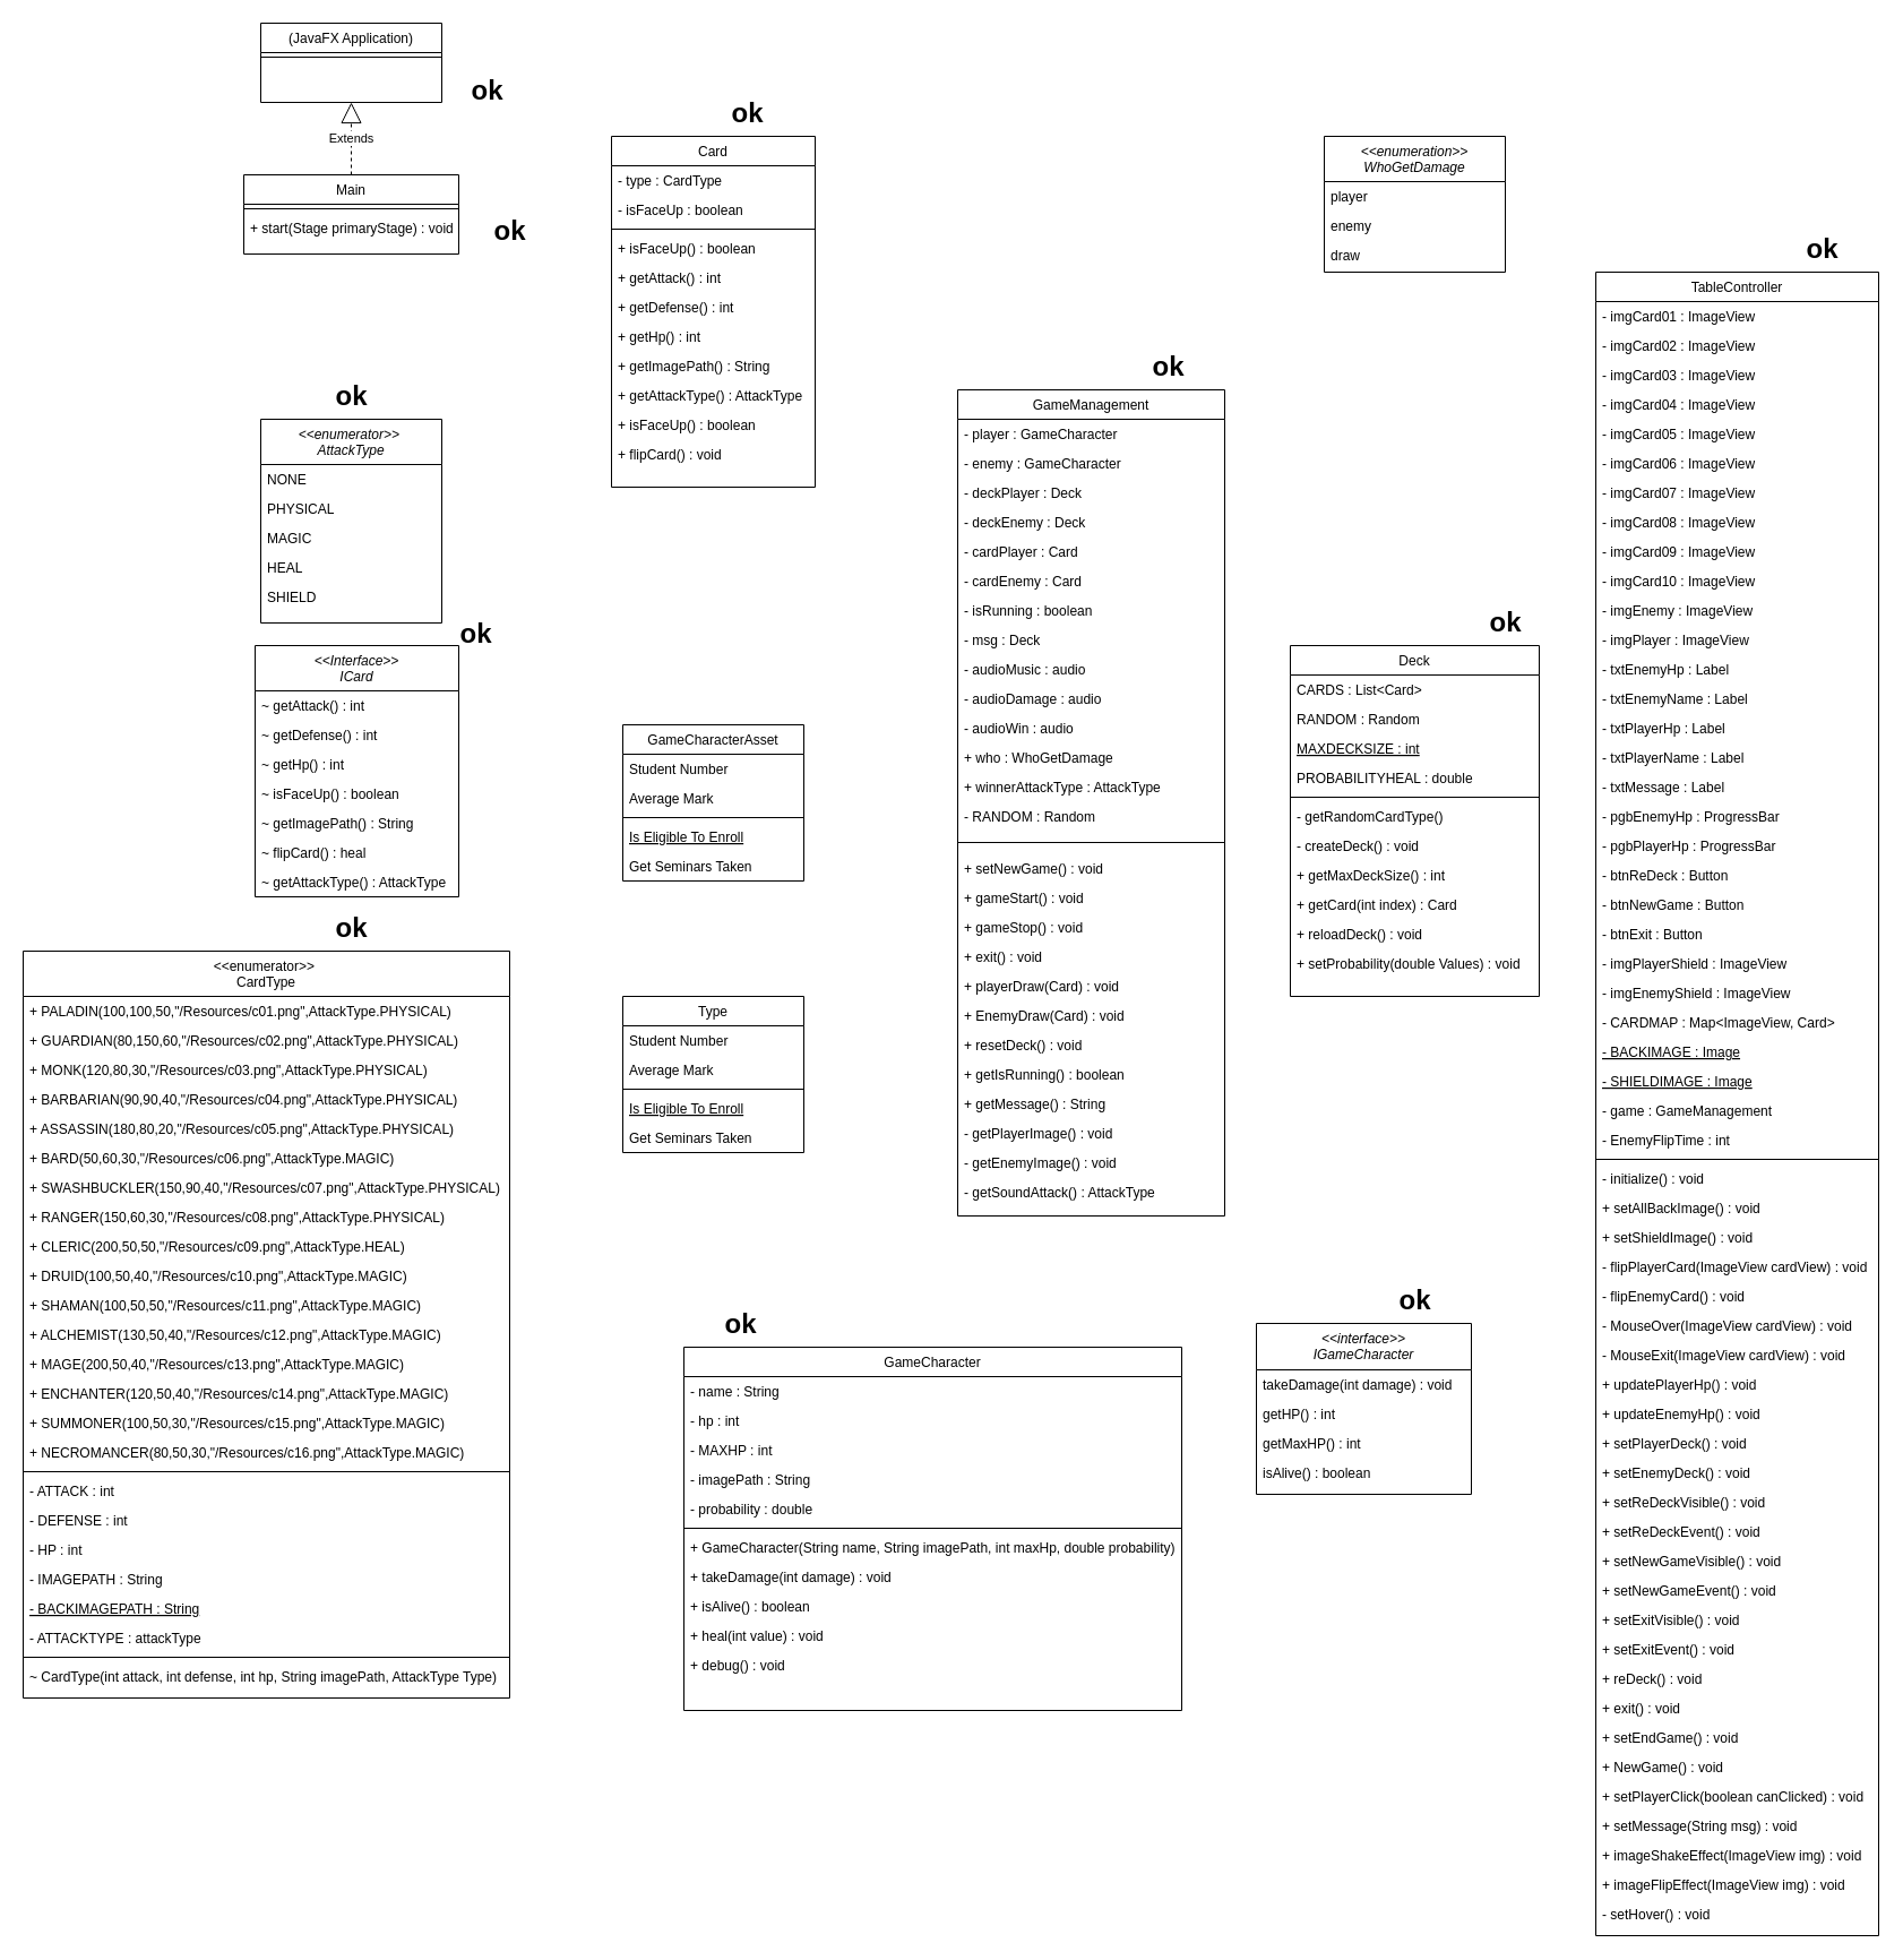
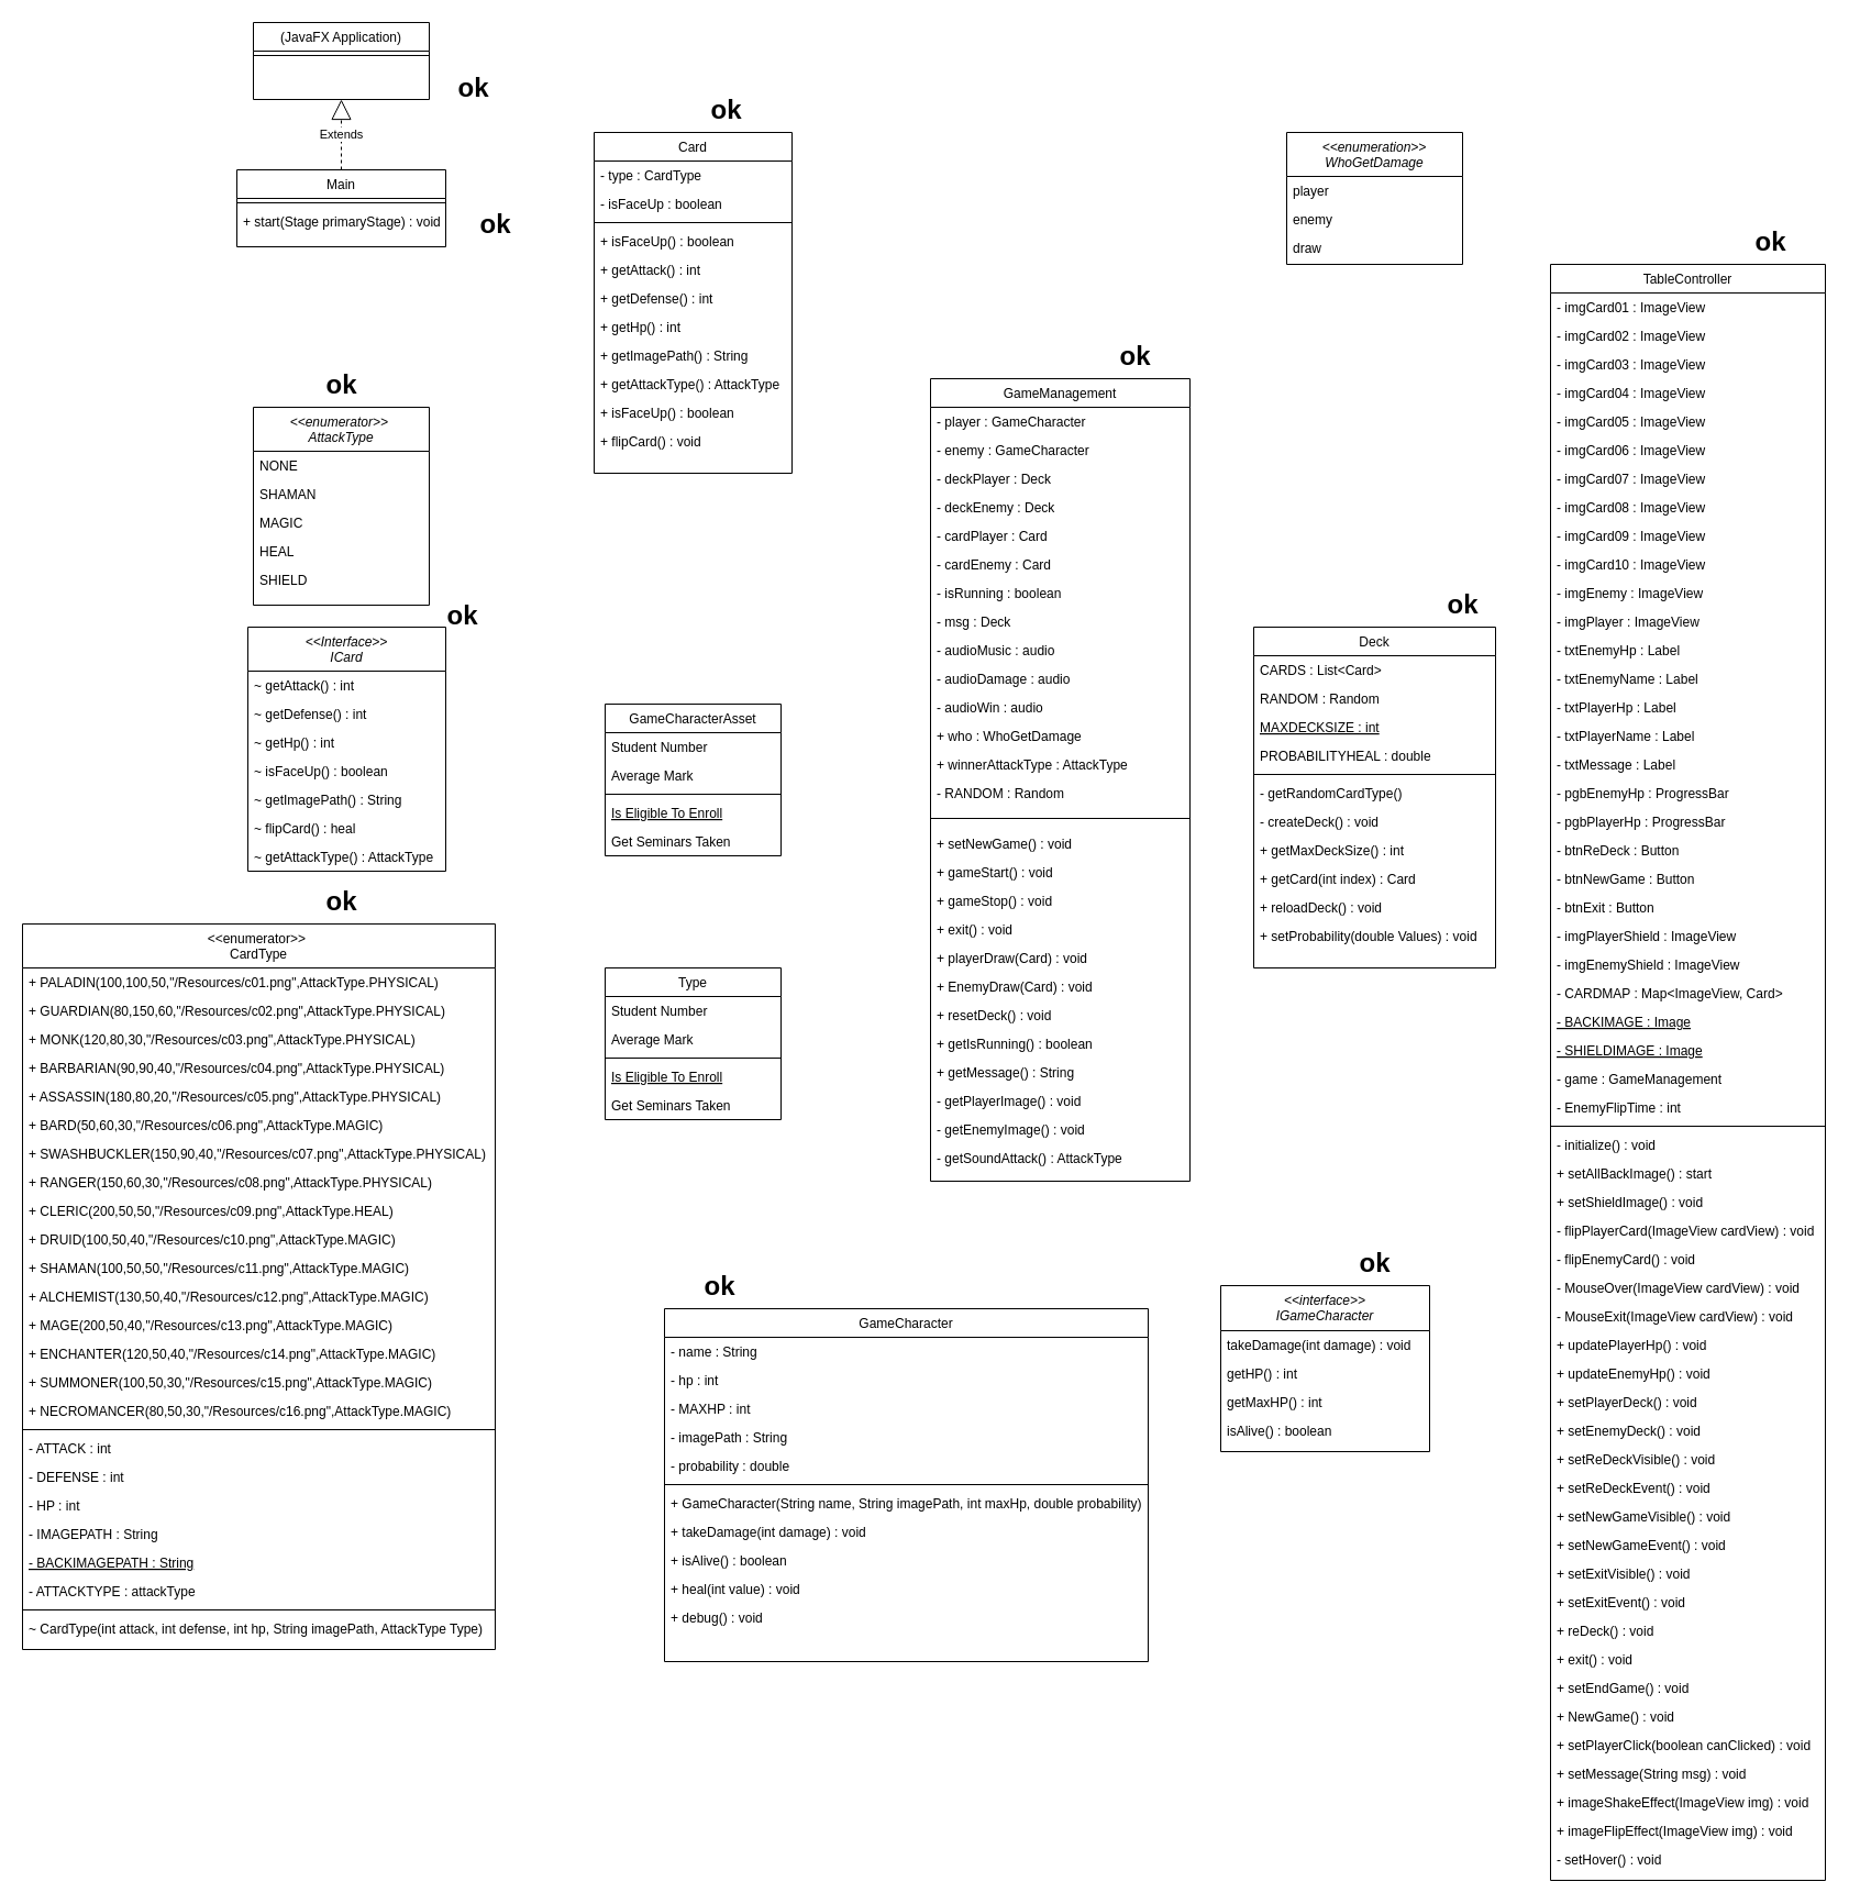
- <mxCell id="164" value="PHYSICAL" style="text;align=left;verticalAlign=top;spacingLeft=4;spacingRight=4;overflow=hidden;rotatable=0;points=[[0,0.5],[1,0.5]];portConstraint=eastwest;rounded=0;shadow=0;html=0;" vertex="1" parent="162"><mxGeometry y="66" width="160" height="26" as="geometry" /></mxCell>
+ <mxCell id="164" value="SHAMAN" style="text;align=left;verticalAlign=top;spacingLeft=4;spacingRight=4;overflow=hidden;rotatable=0;points=[[0,0.5],[1,0.5]];portConstraint=eastwest;rounded=0;shadow=0;html=0;" vertex="1" parent="162"><mxGeometry y="66" width="160" height="26" as="geometry" /></mxCell>
- <mxCell id="62" value="+ setAllBackImage() : void" style="text;align=left;verticalAlign=top;spacingLeft=4;spacingRight=4;overflow=hidden;rotatable=0;points=[[0,0.5],[1,0.5]];portConstraint=eastwest;" vertex="1" parent="30"><mxGeometry y="814" width="250" height="26" as="geometry" /></mxCell>
+ <mxCell id="62" value="+ setAllBackImage() : start" style="text;align=left;verticalAlign=top;spacingLeft=4;spacingRight=4;overflow=hidden;rotatable=0;points=[[0,0.5],[1,0.5]];portConstraint=eastwest;" vertex="1" parent="30"><mxGeometry y="814" width="250" height="26" as="geometry" /></mxCell>
